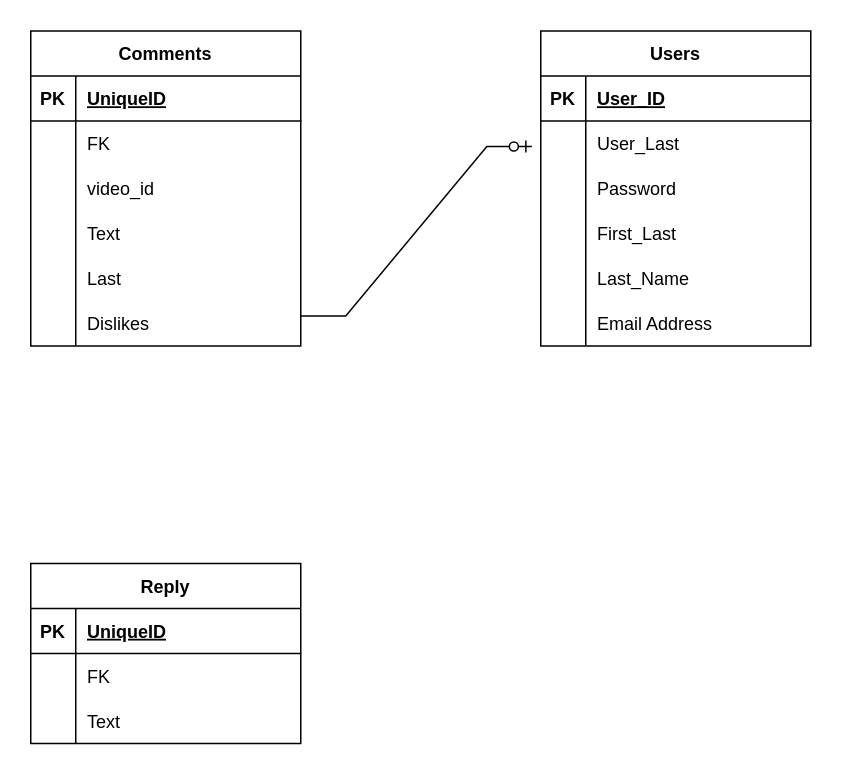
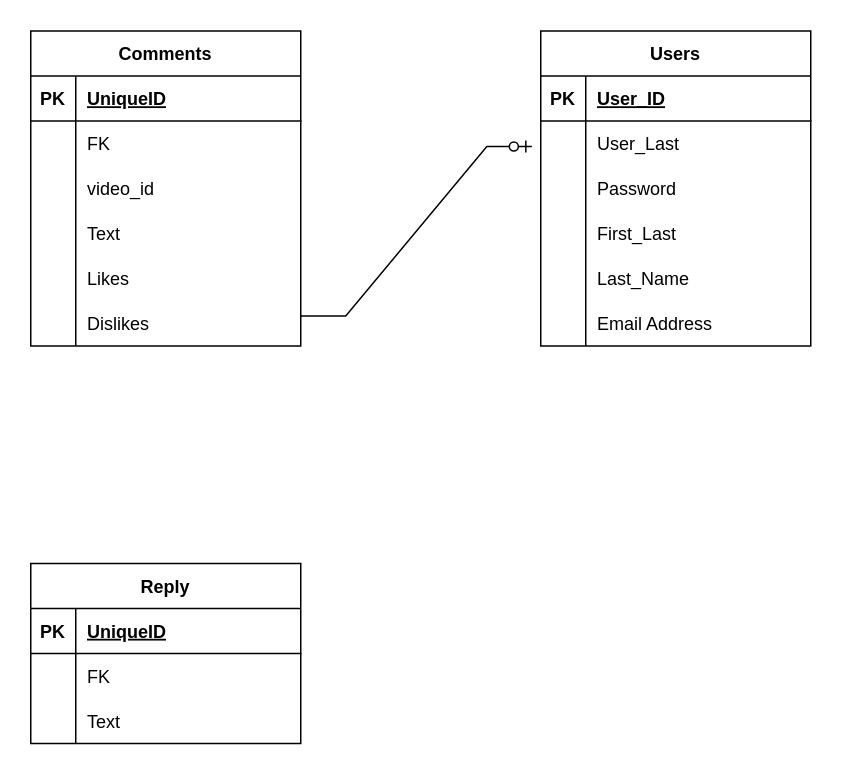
- <mxCell id="17" value="Last" style="shape=partialRectangle;connectable=0;fillColor=none;top=0;left=0;bottom=0;right=0;align=left;spacingLeft=6;overflow=hidden;" vertex="1" parent="15"><mxGeometry x="30" width="150" height="30" as="geometry"><mxRectangle width="150" height="30" as="alternateBounds" /></mxGeometry></mxCell>
+ <mxCell id="17" value="Likes" style="shape=partialRectangle;connectable=0;fillColor=none;top=0;left=0;bottom=0;right=0;align=left;spacingLeft=6;overflow=hidden;" vertex="1" parent="15"><mxGeometry x="30" width="150" height="30" as="geometry"><mxRectangle width="150" height="30" as="alternateBounds" /></mxGeometry></mxCell>
